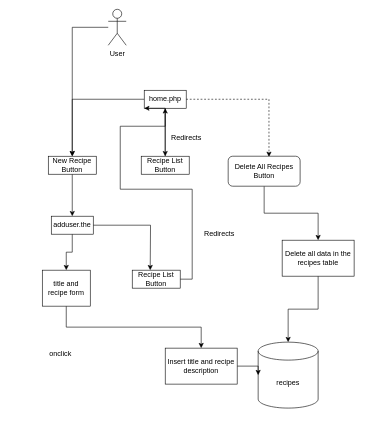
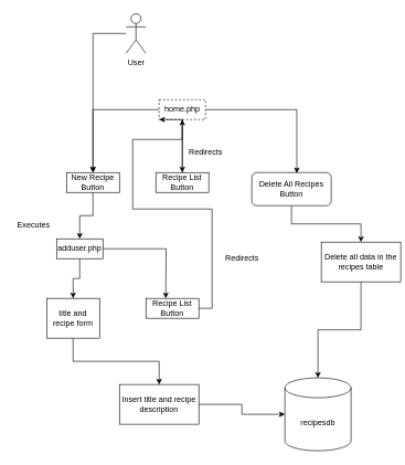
- <mxCell id="3" value="User" style="shape=umlActor;verticalLabelPosition=bottom;verticalAlign=top;html=1;outlineConnect=0;" vertex="1" parent="1"><mxGeometry x="180" y="15" width="30" height="60" as="geometry" /></mxCell>
+ <mxCell id="3" value="User" style="shape=umlActor;verticalLabelPosition=bottom;verticalAlign=top;html=1;outlineConnect=0;" vertex="1" parent="1"><mxGeometry x="190" y="20" width="30" height="60" as="geometry" /></mxCell>
- <mxCell id="7" value="home.php" style="rounded=0;whiteSpace=wrap;html=1;" vertex="1" parent="1"><mxGeometry x="240" y="150" width="70" height="30" as="geometry" /></mxCell>
+ <mxCell id="7" value="home.php" style="rounded=0;whiteSpace=wrap;html=1;dashed=1;" vertex="1" parent="1"><mxGeometry x="240" y="150" width="70" height="30" as="geometry" /></mxCell>
- <mxCell id="6" style="edgeStyle=orthogonalEdgeStyle;rounded=0;orthogonalLoop=1;jettySize=auto;html=1;exitX=1;exitY=0.5;exitDx=0;exitDy=0;entryX=0.567;entryY=0.02;entryDx=0;entryDy=0;entryPerimeter=0;dashed=1;" edge="1" parent="1" source="7" target="12"><mxGeometry relative="1" as="geometry" /></mxCell>
+ <mxCell id="6" style="edgeStyle=orthogonalEdgeStyle;rounded=0;orthogonalLoop=1;jettySize=auto;html=1;exitX=1;exitY=0.5;exitDx=0;exitDy=0;entryX=0.567;entryY=0.02;entryDx=0;entryDy=0;entryPerimeter=0;" edge="1" parent="1" source="7" target="12"><mxGeometry relative="1" as="geometry" /></mxCell>
- <mxCell id="14" value="New Recipe Button" style="rounded=0;whiteSpace=wrap;html=1;" vertex="1" parent="1"><mxGeometry x="80" y="260" width="80" height="30" as="geometry" /></mxCell>
+ <mxCell id="14" value="New Recipe Button" style="rounded=0;whiteSpace=wrap;html=1;" vertex="1" parent="1"><mxGeometry x="100" y="260" width="80" height="30" as="geometry" /></mxCell>
+ <mxCell id="19" value="Executes" style="text;html=1;align=center;verticalAlign=middle;resizable=0;points=[];autosize=1;strokeColor=none;fillColor=none;" vertex="1" parent="1"><mxGeometry x="20" y="330" width="60" height="20" as="geometry" /></mxCell>
- <mxCell id="18" value="adduser.the" style="rounded=0;whiteSpace=wrap;html=1;" vertex="1" parent="1"><mxGeometry x="85" y="360" width="70" height="30" as="geometry" /></mxCell>
+ <mxCell id="18" value="adduser.php" style="rounded=0;whiteSpace=wrap;html=1;" vertex="1" parent="1"><mxGeometry x="85" y="360" width="70" height="30" as="geometry" /></mxCell>
- <mxCell id="26" value="Delete all data in the recipes table" style="rounded=0;whiteSpace=wrap;html=1;" vertex="1" parent="1"><mxGeometry x="470" y="400" width="120" height="60" as="geometry" /></mxCell>
+ <mxCell id="26" value="Delete all data in the recipes table" style="rounded=0;whiteSpace=wrap;html=1;" vertex="1" parent="1"><mxGeometry x="485" y="365" width="120" height="60" as="geometry" /></mxCell>
- <mxCell id="22" value="onclick" style="text;html=1;align=center;verticalAlign=middle;resizable=0;points=[];autosize=1;strokeColor=none;fillColor=none;" vertex="1" parent="1"><mxGeometry x="75" y="580" width="50" height="20" as="geometry" /></mxCell>
- <mxCell id="24" value="Insert title and recipe description" style="rounded=0;whiteSpace=wrap;html=1;" vertex="1" parent="1"><mxGeometry x="275" y="580" width="120" height="60" as="geometry" /></mxCell>
+ <mxCell id="24" value="Insert title and recipe description" style="rounded=0;whiteSpace=wrap;html=1;" vertex="1" parent="1"><mxGeometry x="180" y="580" width="120" height="60" as="geometry" /></mxCell>
- <mxCell id="8" value="recipes" style="shape=cylinder3;whiteSpace=wrap;html=1;boundedLbl=1;backgroundOutline=1;size=15;" vertex="1" parent="1"><mxGeometry x="430" y="570" width="100" height="110" as="geometry" /></mxCell>
+ <mxCell id="8" value="recipesdb" style="shape=cylinder3;whiteSpace=wrap;html=1;boundedLbl=1;backgroundOutline=1;size=15;" vertex="1" parent="1"><mxGeometry x="430" y="570" width="100" height="110" as="geometry" /></mxCell>
